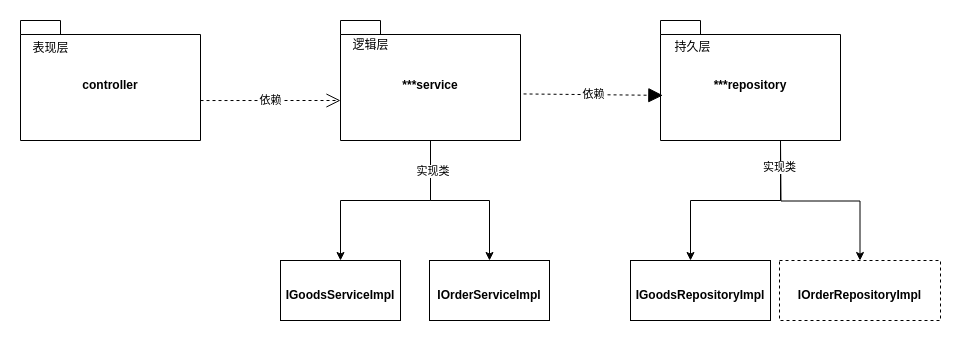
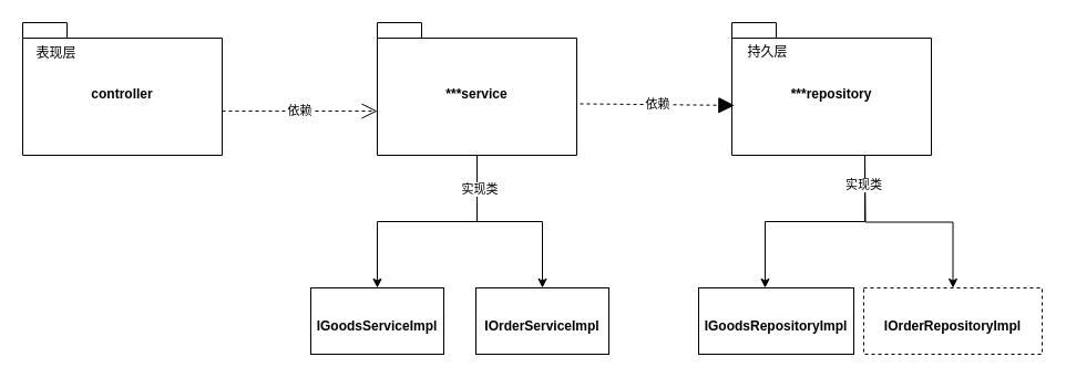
- <mxCell id="10" value="逻辑层" style="text;html=1;align=center;verticalAlign=middle;resizable=0;points=[];autosize=1;strokeColor=none;fillColor=none;container=1;" vertex="1" parent="8"><mxGeometry y="10" width="60" height="30" as="geometry" /></mxCell>
